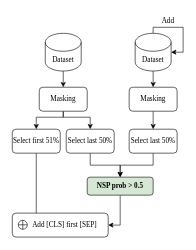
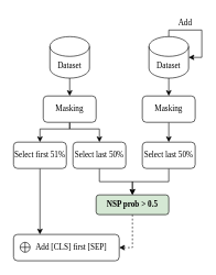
- <mxCell id="13" style="edgeStyle=orthogonalEdgeStyle;rounded=0;orthogonalLoop=1;jettySize=auto;html=1;exitX=0.5;exitY=1;exitDx=0;exitDy=0;entryX=0.25;entryY=0;entryDx=0;entryDy=0;fontFamily=Times New Roman;endArrow=none;" edge="1" parent="1" source="14" target="2"><mxGeometry relative="1" as="geometry" /></mxCell>
+ <mxCell id="13" style="edgeStyle=orthogonalEdgeStyle;rounded=0;orthogonalLoop=1;jettySize=auto;html=1;exitX=0.5;exitY=1;exitDx=0;exitDy=0;entryX=0.25;entryY=0;entryDx=0;entryDy=0;fontFamily=Times New Roman;" edge="1" parent="1" source="14" target="2"><mxGeometry relative="1" as="geometry" /></mxCell>
- <mxCell id="20" style="edgeStyle=orthogonalEdgeStyle;rounded=0;orthogonalLoop=1;jettySize=auto;html=1;exitX=0.5;exitY=1;exitDx=0;exitDy=0;entryX=1;entryY=0.5;entryDx=0;entryDy=0;fontFamily=Times New Roman;" edge="1" parent="1" source="21" target="2"><mxGeometry relative="1" as="geometry" /></mxCell>
+ <mxCell id="20" style="edgeStyle=orthogonalEdgeStyle;rounded=0;orthogonalLoop=1;jettySize=auto;html=1;exitX=0.5;exitY=1;exitDx=0;exitDy=0;entryX=1;entryY=0.5;entryDx=0;entryDy=0;fontFamily=Times New Roman;dashed=1;" edge="1" parent="1" source="21" target="2"><mxGeometry relative="1" as="geometry" /></mxCell>
